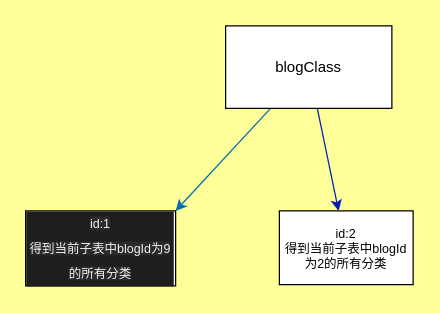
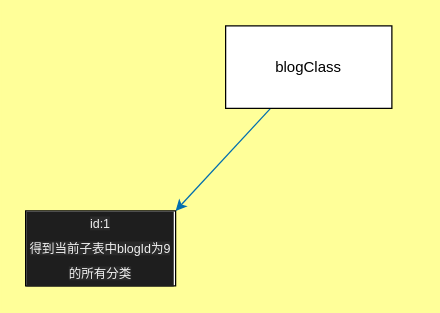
- <mxCell id="2" value="" style="edgeStyle=none;html=1;fillColor=#0050ef;strokeColor=#001DBC;curved=1;" parent="1" source="4" target="6" edge="1"><mxGeometry relative="1" as="geometry" /></mxCell>
- <mxCell id="6" value="id:2&lt;br style=&quot;font-size: 10px;&quot;&gt;得到当前子表中blogId为2的所有分类" style="rounded=0;whiteSpace=wrap;html=1;fontSize=10;" parent="1" vertex="1"><mxGeometry x="223" y="168" width="107" height="59" as="geometry" /></mxCell>
